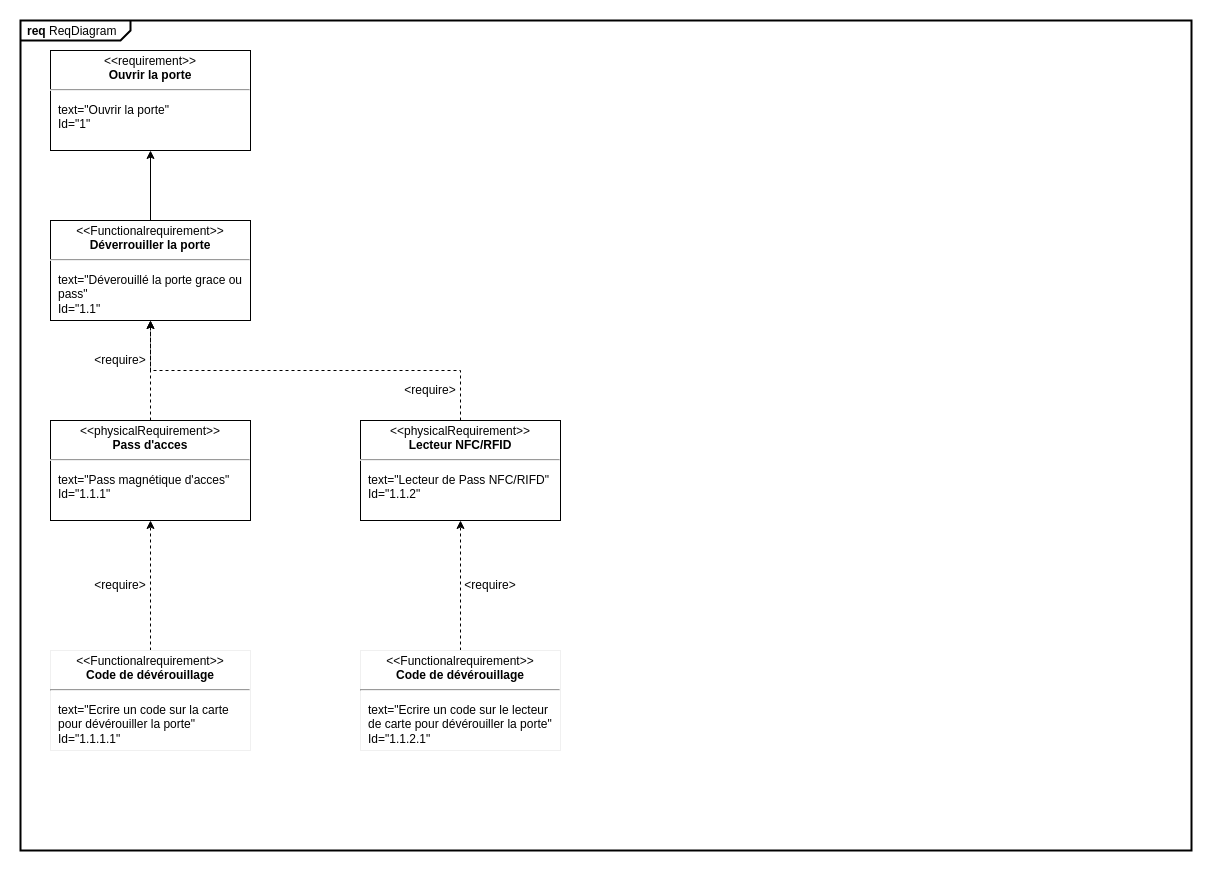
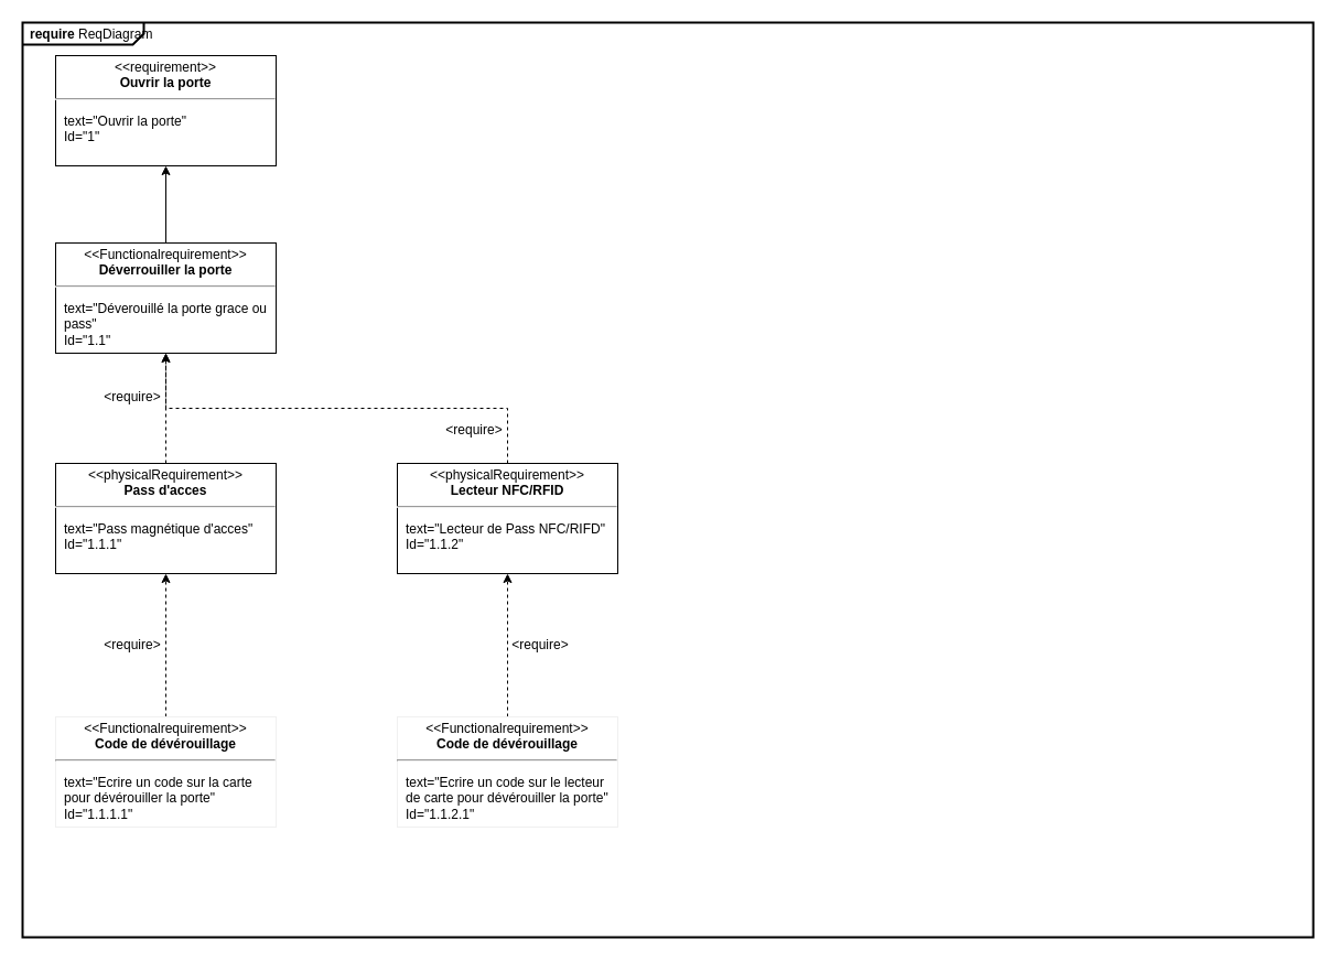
- <mxCell id="2" value="&lt;p style=&quot;margin:0px;margin-top:4px;margin-left:7px;text-align:left;&quot;&gt;&lt;b&gt;req&lt;/b&gt;  ReqDiagram&lt;/p&gt;" style="html=1;shape=mxgraph.sysml.package;overflow=fill;labelX=110;strokeWidth=2;align=center;" vertex="1" parent="1"><mxGeometry y="20" width="1171" height="830" as="geometry" x="20" /></mxCell>
+ <mxCell id="2" value="&lt;p style=&quot;margin:0px;margin-top:4px;margin-left:7px;text-align:left;&quot;&gt;&lt;b&gt;require&lt;/b&gt;  ReqDiagram&lt;/p&gt;" style="html=1;shape=mxgraph.sysml.package;overflow=fill;labelX=110;strokeWidth=2;align=center;" vertex="1" parent="1"><mxGeometry y="20" width="1171" height="830" as="geometry" x="20" /></mxCell>
